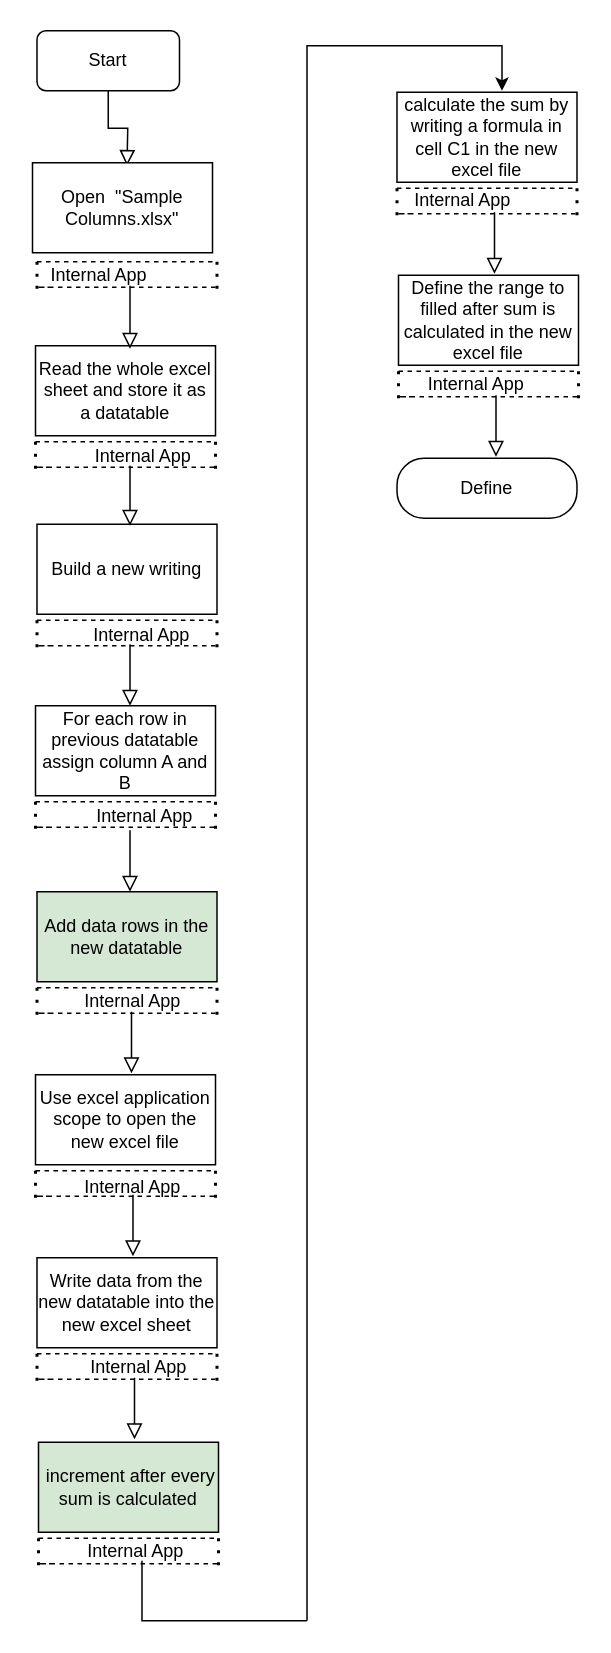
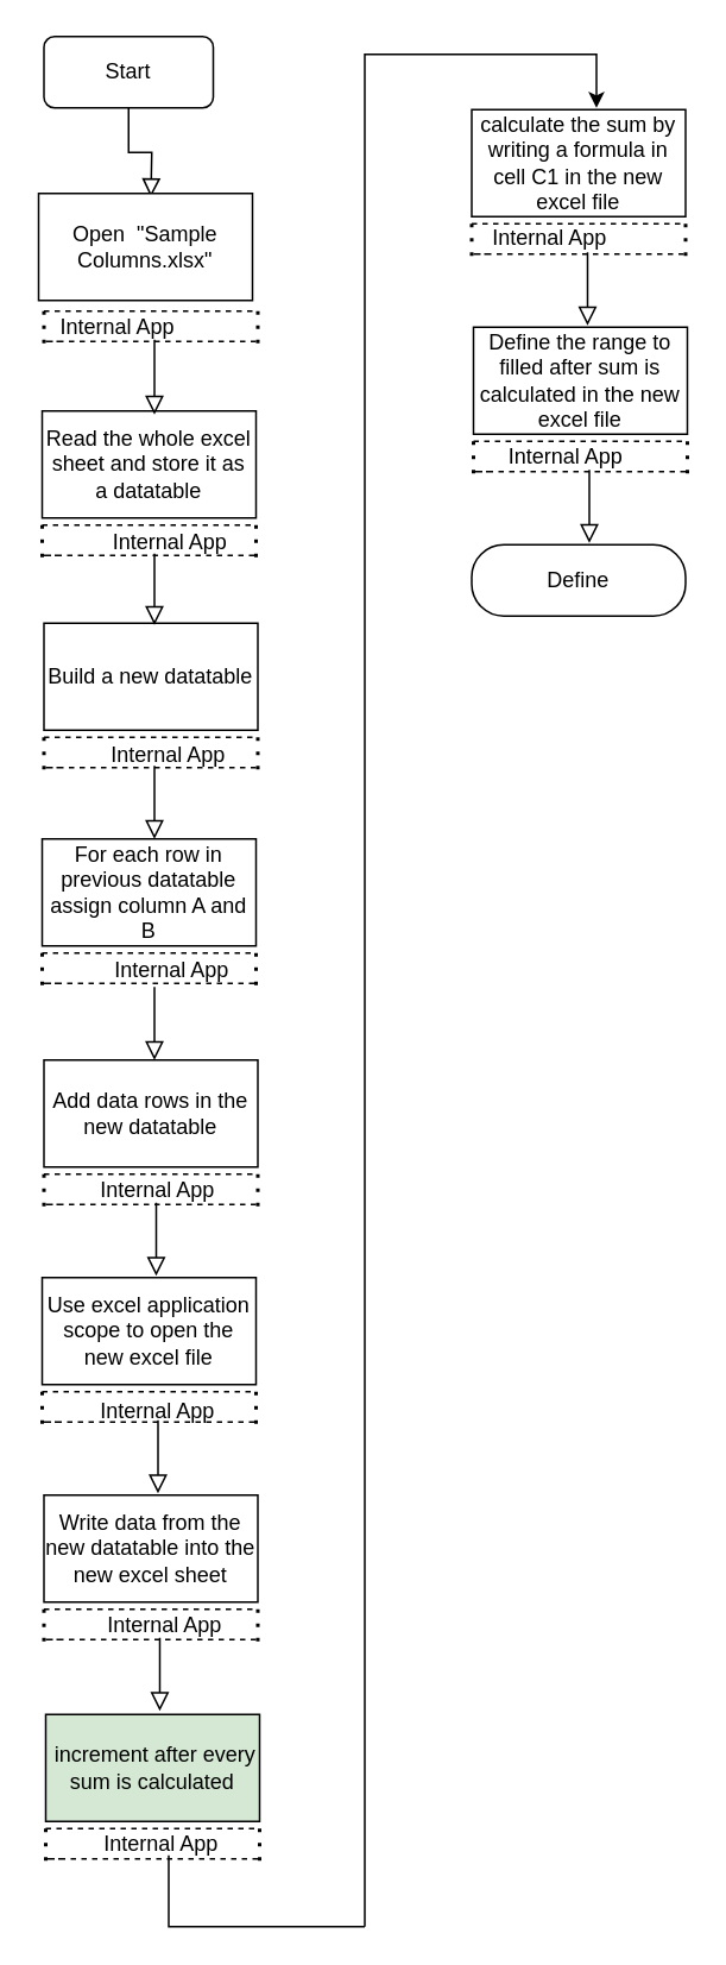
- <mxCell id="15" value="Build a new writing" style="rounded=0;whiteSpace=wrap;html=1;" parent="1" vertex="1"><mxGeometry x="24" y="349" width="120" height="60" as="geometry" /></mxCell>
+ <mxCell id="15" value="Build a new datatable" style="rounded=0;whiteSpace=wrap;html=1;" parent="1" vertex="1"><mxGeometry x="24" y="349" width="120" height="60" as="geometry" /></mxCell>
- <mxCell id="37" value="Add data rows in the new datatable" style="rounded=0;whiteSpace=wrap;html=1;fillColor=#d5e8d4;" parent="1" vertex="1"><mxGeometry x="24" y="594" width="120" height="60" as="geometry" /></mxCell>
+ <mxCell id="37" value="Add data rows in the new datatable" style="rounded=0;whiteSpace=wrap;html=1;" parent="1" vertex="1"><mxGeometry x="24" y="594" width="120" height="60" as="geometry" /></mxCell>
